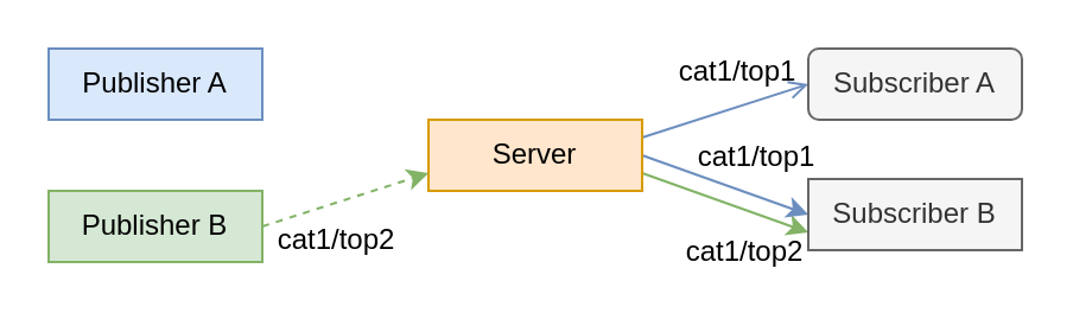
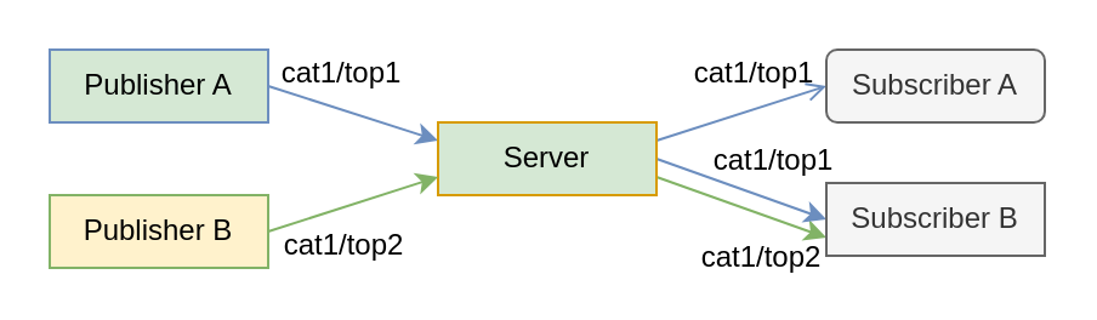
- <mxCell id="4" value="Publisher A" style="rounded=0;whiteSpace=wrap;html=1;fillColor=#dae8fc;strokeColor=#6c8ebf;" parent="1" vertex="1"><mxGeometry x="20" y="20" width="90" height="30" as="geometry" /></mxCell>
+ <mxCell id="4" value="Publisher A" style="rounded=0;whiteSpace=wrap;html=1;fillColor=#d5e8d4;strokeColor=#6c8ebf;" parent="1" vertex="1"><mxGeometry x="20" y="20" width="90" height="30" as="geometry" /></mxCell>
+ <mxCell id="2" style="rounded=0;orthogonalLoop=1;jettySize=auto;html=1;exitX=1;exitY=0.5;exitDx=0;exitDy=0;entryX=0;entryY=0.25;entryDx=0;entryDy=0;labelBackgroundColor=none;fillColor=#dae8fc;strokeColor=#6c8ebf;" edge="1" parent="1" source="4" target="11"><mxGeometry relative="1" as="geometry" /></mxCell>
+ <mxCell id="3" value="cat1/top1" style="text;html=1;resizable=0;points=[];align=center;verticalAlign=middle;labelBackgroundColor=none;" vertex="1" connectable="0" parent="2"><mxGeometry x="-0.151" y="-1" relative="1" as="geometry"><mxPoint x="0.5" y="-15.5" as="offset" /></mxGeometry></mxCell>
- <mxCell id="11" value="Server" style="rounded=0;whiteSpace=wrap;html=1;fillColor=#ffe6cc;strokeColor=#d79b00;" vertex="1" parent="1"><mxGeometry x="180" y="50" width="90" height="30" as="geometry" /></mxCell>
+ <mxCell id="11" value="Server" style="rounded=0;whiteSpace=wrap;html=1;fillColor=#d5e8d4;strokeColor=#d79b00;" vertex="1" parent="1"><mxGeometry x="180" y="50" width="90" height="30" as="geometry" /></mxCell>
- <mxCell id="13" style="rounded=0;orthogonalLoop=1;jettySize=auto;html=1;exitX=1;exitY=0.5;exitDx=0;exitDy=0;entryX=0;entryY=0.75;entryDx=0;entryDy=0;labelBackgroundColor=none;fillColor=#d5e8d4;strokeColor=#82b366;dashed=1;" edge="1" parent="1" source="15" target="11"><mxGeometry relative="1" as="geometry" /></mxCell>
+ <mxCell id="13" style="rounded=0;orthogonalLoop=1;jettySize=auto;html=1;exitX=1;exitY=0.5;exitDx=0;exitDy=0;entryX=0;entryY=0.75;entryDx=0;entryDy=0;labelBackgroundColor=none;fillColor=#d5e8d4;strokeColor=#82b366;" edge="1" parent="1" source="15" target="11"><mxGeometry relative="1" as="geometry" /></mxCell>
- <mxCell id="15" value="Publisher B" style="rounded=0;whiteSpace=wrap;html=1;fillColor=#d5e8d4;strokeColor=#82b366;" vertex="1" parent="1"><mxGeometry x="20" y="80" width="90" height="30" as="geometry" /></mxCell>
+ <mxCell id="15" value="Publisher B" style="rounded=0;whiteSpace=wrap;html=1;fillColor=#fff2cc;strokeColor=#82b366;" vertex="1" parent="1"><mxGeometry x="20" y="80" width="90" height="30" as="geometry" /></mxCell>
